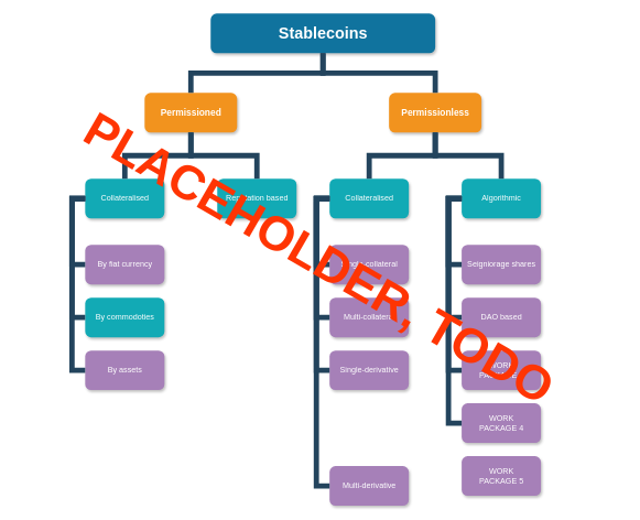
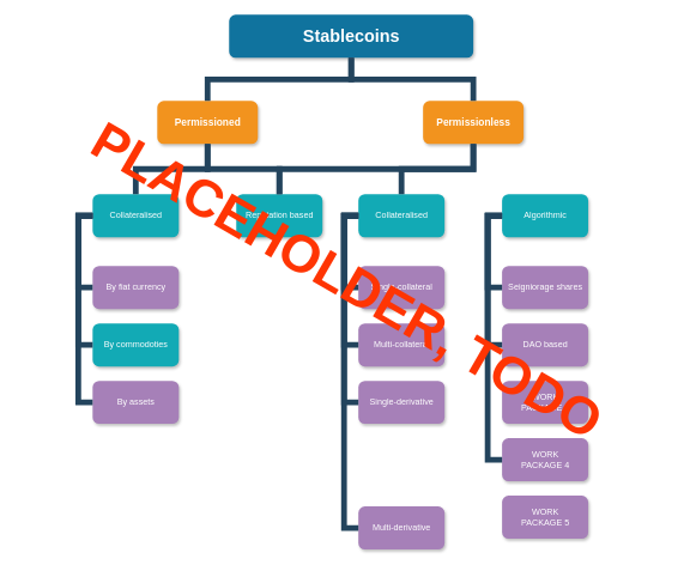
- <mxCell id="35" value="" style="edgeStyle=elbowEdgeStyle;elbow=vertical;rounded=0;fontColor=#000000;endArrow=none;endFill=0;strokeWidth=8;strokeColor=#23445D;" parent="1" source="4" target="14" edge="1"><mxGeometry width="100" height="100" relative="1" as="geometry"><mxPoint x="748.5" y="260" as="sourcePoint" /><mxPoint x="848.5" y="160" as="targetPoint" /></mxGeometry></mxCell>
+ <mxCell id="35" value="" style="edgeStyle=elbowEdgeStyle;elbow=vertical;rounded=0;fontColor=#000000;endArrow=none;endFill=0;strokeWidth=8;strokeColor=#23445D;" parent="1" source="4" target="6" edge="1"><mxGeometry width="100" height="100" relative="1" as="geometry"><mxPoint x="748.5" y="260" as="sourcePoint" /><mxPoint x="848.5" y="160" as="targetPoint" /></mxGeometry></mxCell>
- <mxCell id="31" value="" style="edgeStyle=elbowEdgeStyle;elbow=horizontal;rounded=0;fontColor=#000000;endArrow=none;endFill=0;strokeWidth=8;strokeColor=#23445D;" parent="1" source="14" target="21" edge="1"><mxGeometry width="100" height="100" relative="1" as="geometry"><mxPoint x="678.5" y="300" as="sourcePoint" /><mxPoint x="678.5" y="560" as="targetPoint" /><Array as="points"><mxPoint x="678.5" y="440" /></Array></mxGeometry></mxCell>
